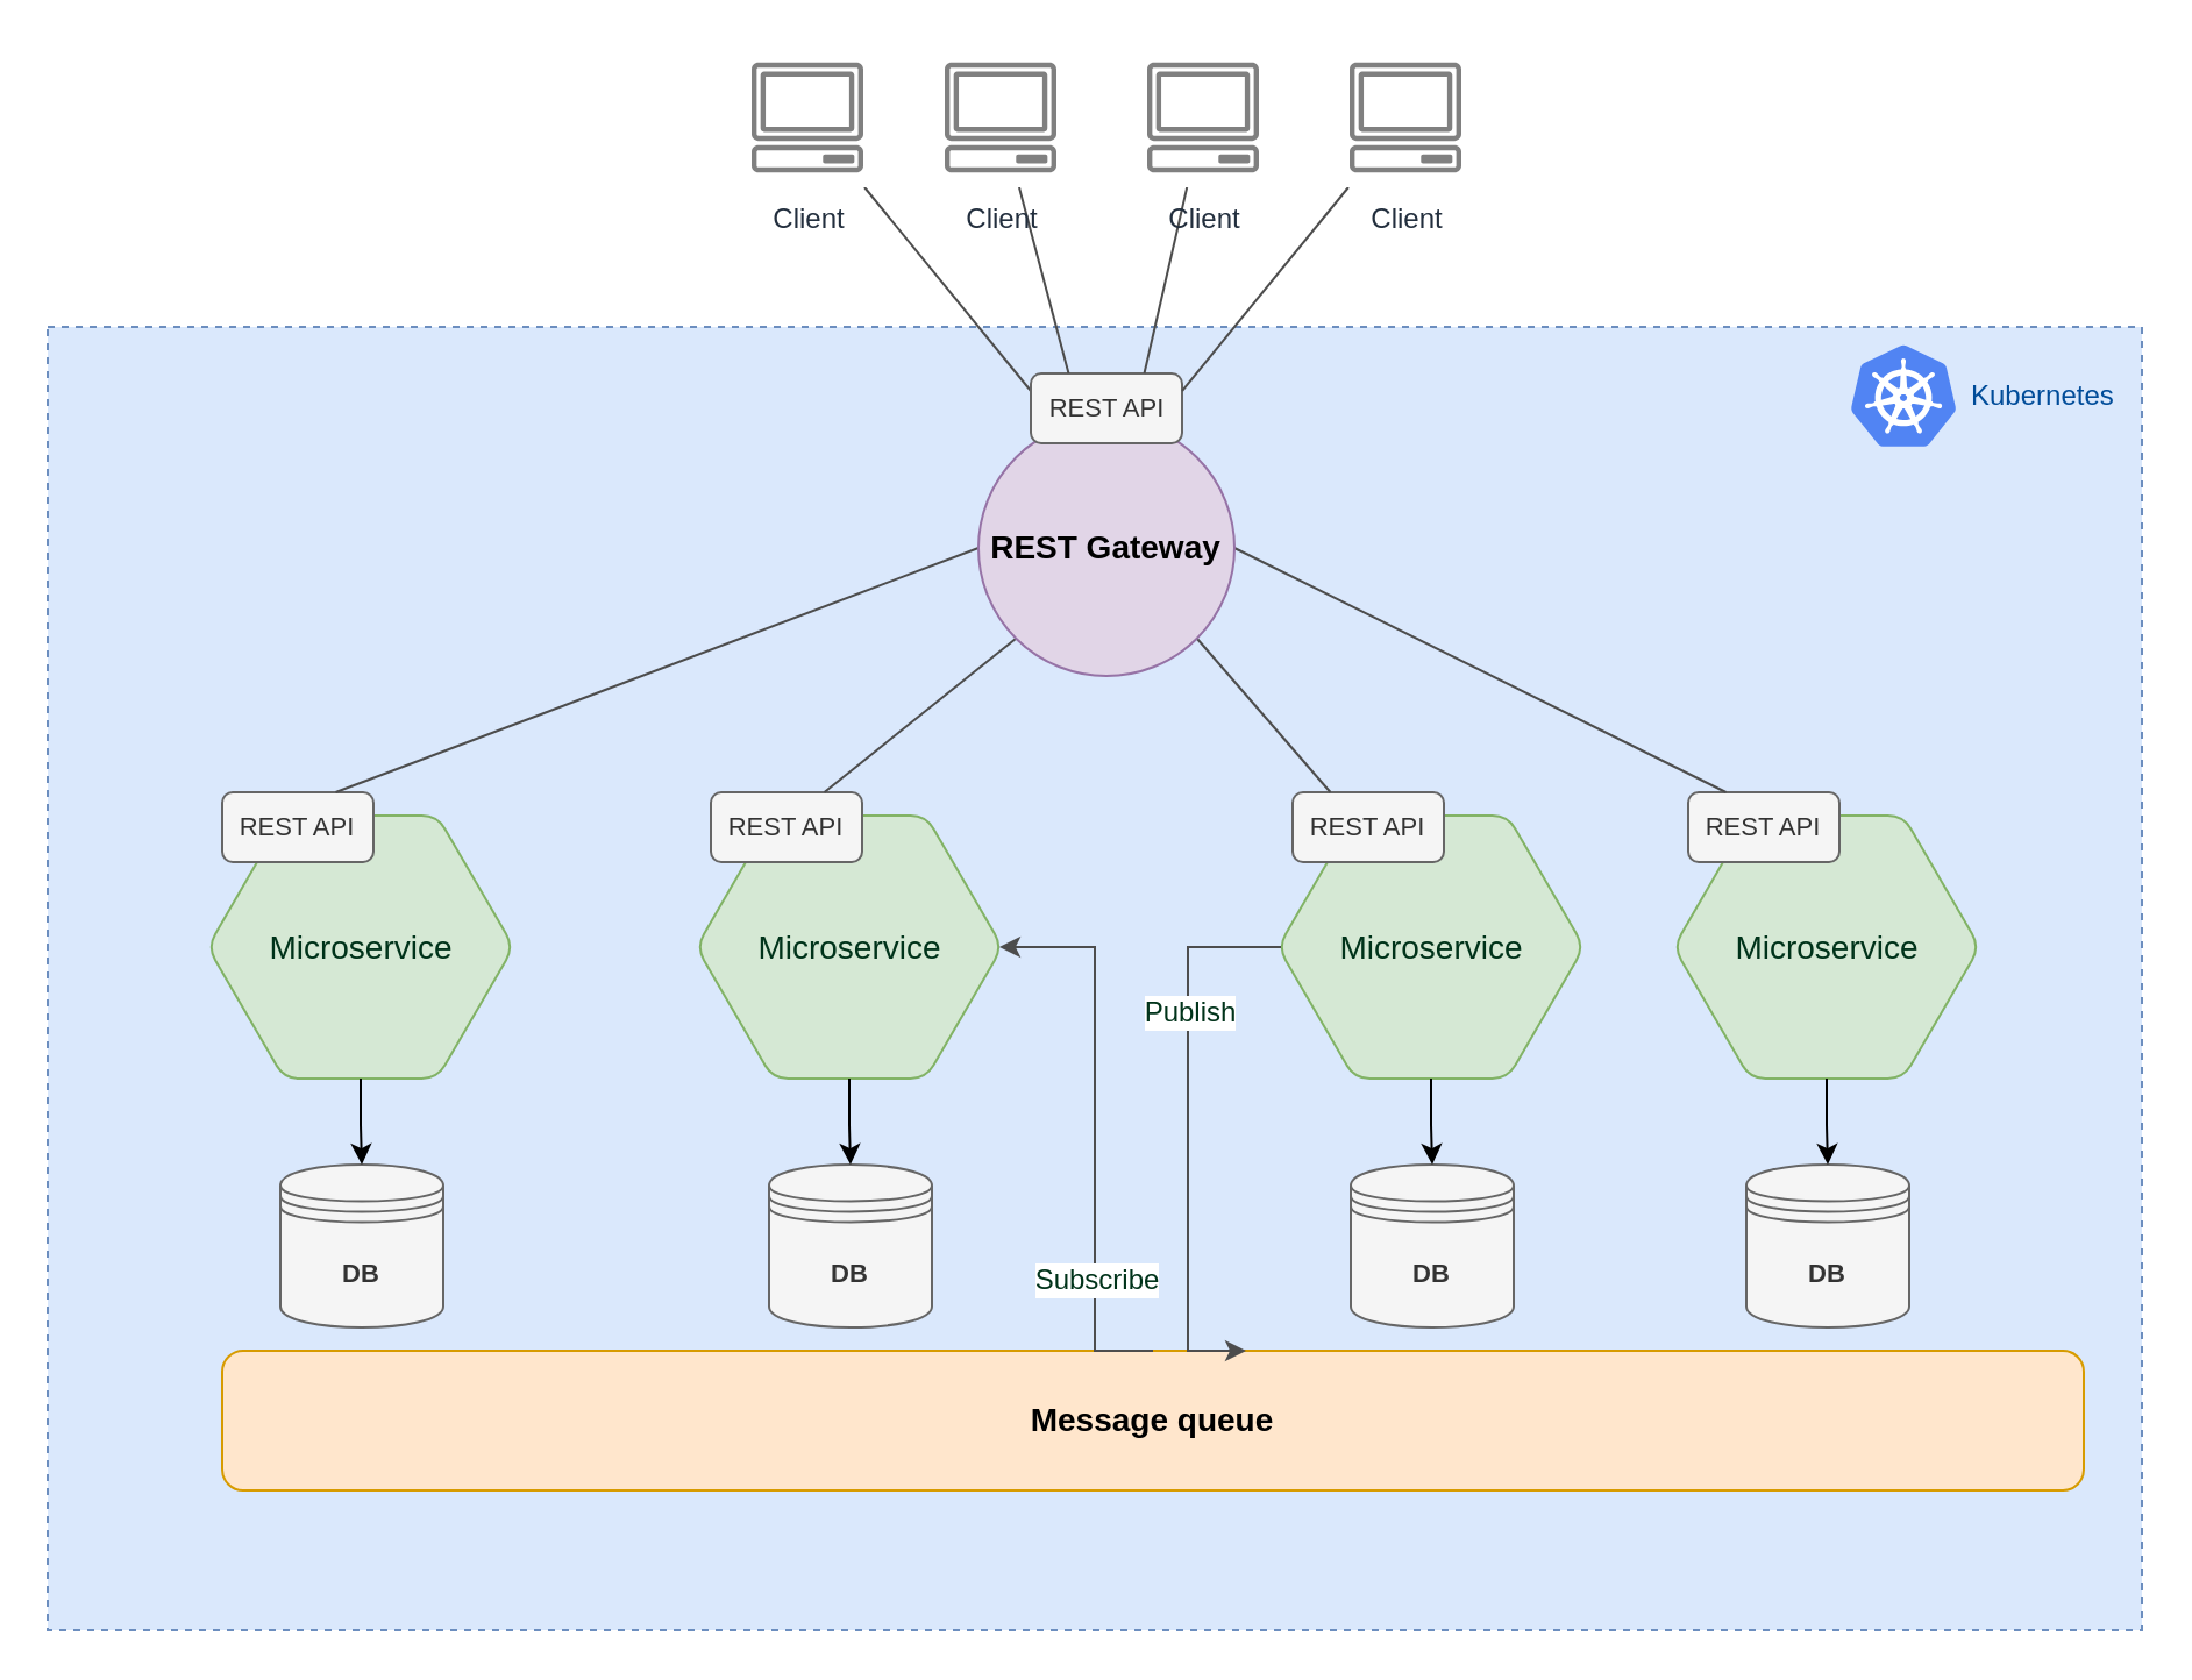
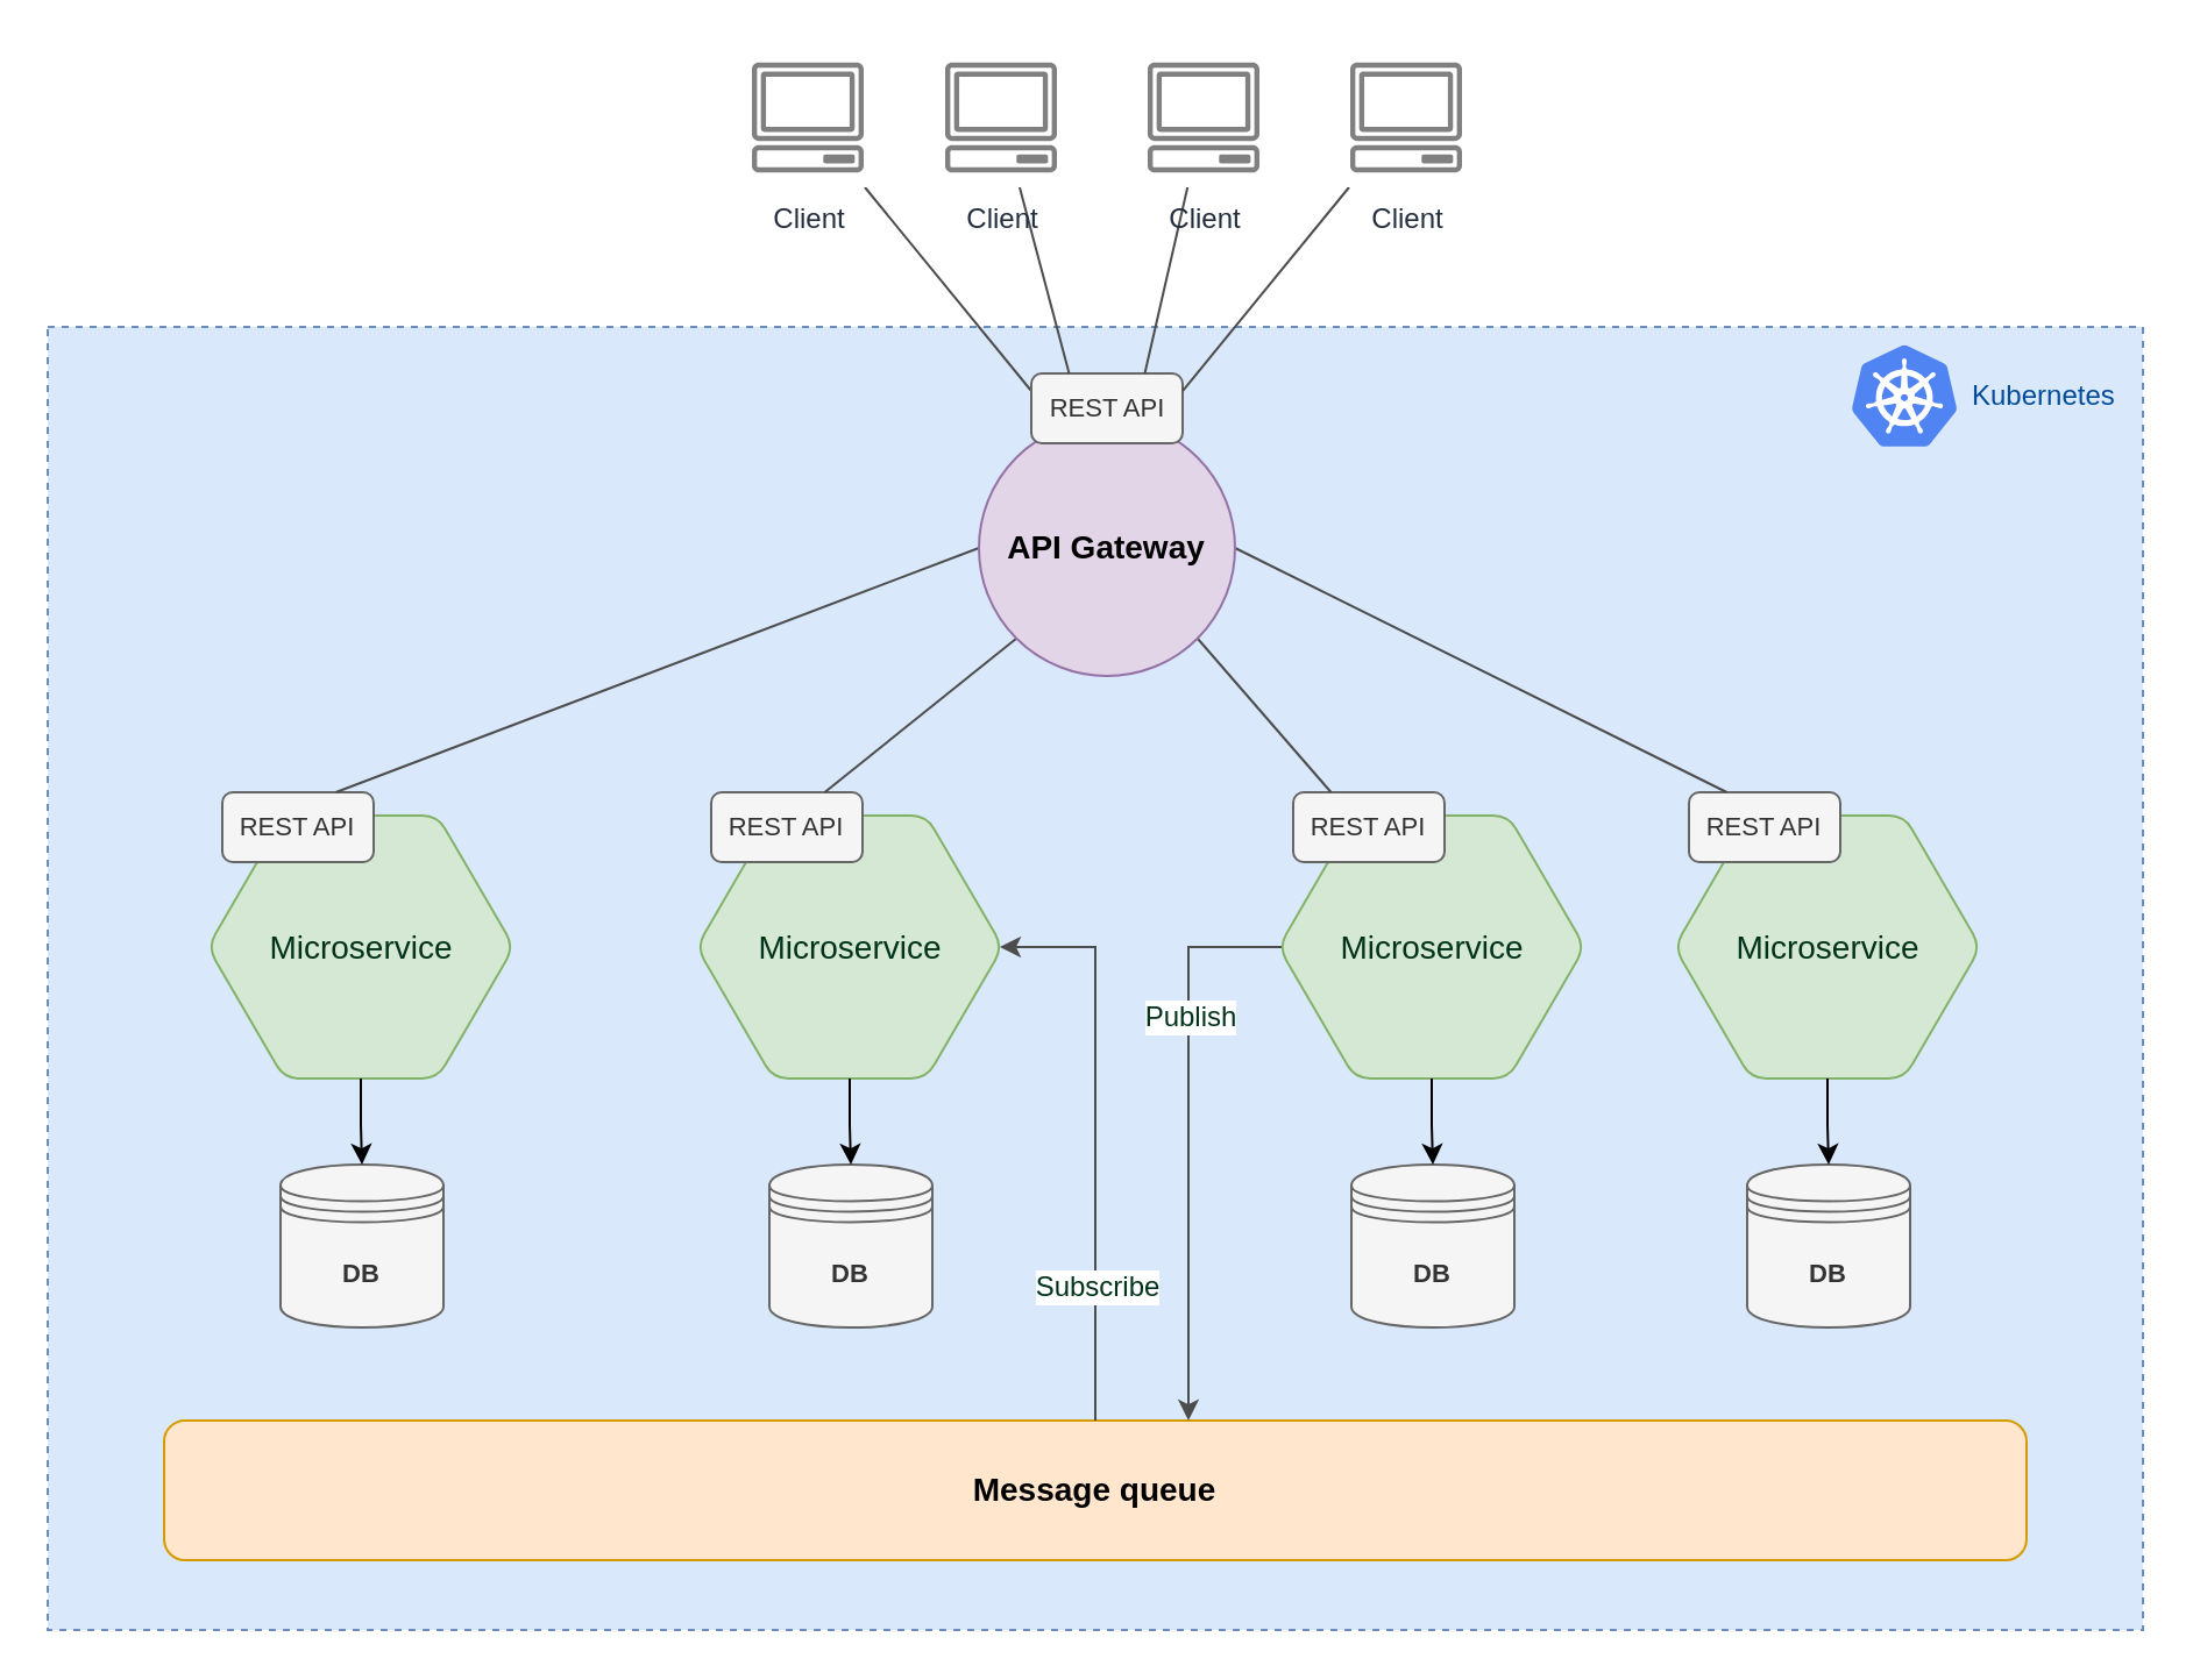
- <mxCell id="35" value="REST Gateway" style="ellipse;whiteSpace=wrap;html=1;aspect=fixed;fontSize=14;fontStyle=1;fillColor=#e1d5e7;strokeColor=#9673a6;" vertex="1" parent="1"><mxGeometry x="420" y="180" width="110" height="110" as="geometry" /></mxCell>
+ <mxCell id="35" value="API Gateway" style="ellipse;whiteSpace=wrap;html=1;aspect=fixed;fontSize=14;fontStyle=1;fillColor=#e1d5e7;strokeColor=#9673a6;" vertex="1" parent="1"><mxGeometry x="420" y="180" width="110" height="110" as="geometry" /></mxCell>
- <mxCell id="45" value="Message queue" style="rounded=1;whiteSpace=wrap;html=1;strokeColor=#d79b00;fontSize=14;fillColor=#ffe6cc;fontStyle=1" vertex="1" parent="1"><mxGeometry x="95" y="580" width="800" height="60" as="geometry" /></mxCell>
+ <mxCell id="45" value="Message queue" style="rounded=1;whiteSpace=wrap;html=1;strokeColor=#d79b00;fontSize=14;fillColor=#ffe6cc;fontStyle=1" vertex="1" parent="1"><mxGeometry x="70" y="610" width="800" height="60" as="geometry" /></mxCell>
